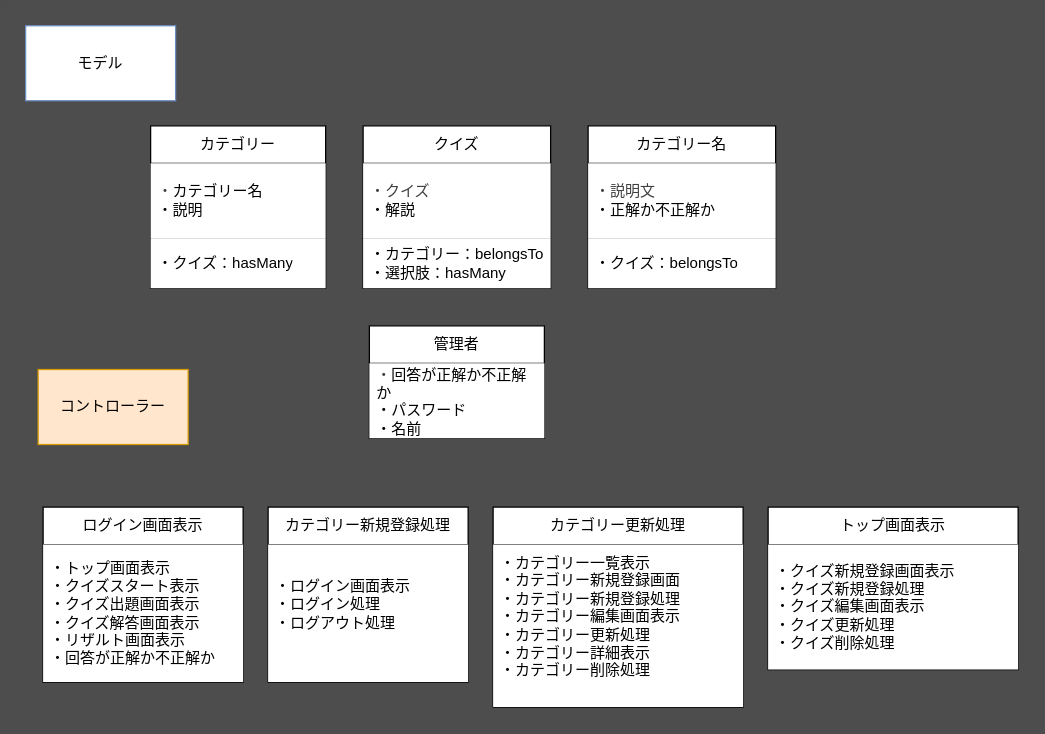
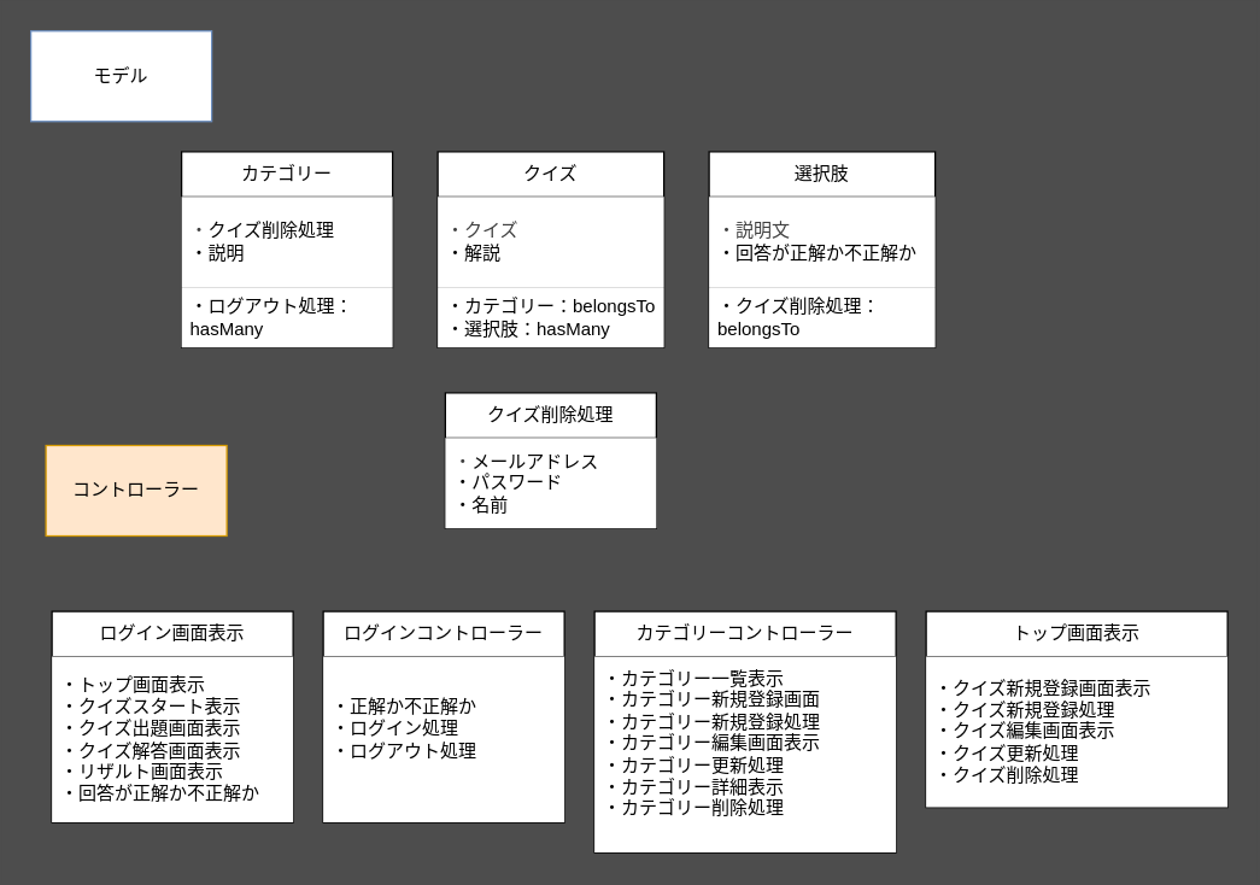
- <mxCell id="8" value="カテゴリー名" style="swimlane;fontStyle=0;childLayout=stackLayout;horizontal=1;startSize=30;horizontalStack=0;resizeParent=1;resizeParentMax=0;resizeLast=0;collapsible=1;marginBottom=0;whiteSpace=wrap;html=1;fillColor=#FFFFFF;" vertex="1" parent="1"><mxGeometry x="470" y="100" width="150" height="130" as="geometry" /></mxCell>
+ <mxCell id="8" value="選択肢" style="swimlane;fontStyle=0;childLayout=stackLayout;horizontal=1;startSize=30;horizontalStack=0;resizeParent=1;resizeParentMax=0;resizeLast=0;collapsible=1;marginBottom=0;whiteSpace=wrap;html=1;fillColor=#FFFFFF;" vertex="1" parent="1"><mxGeometry x="470" y="100" width="150" height="130" as="geometry" /></mxCell>
- <mxCell id="3" value="&lt;span style=&quot;color: rgb(63, 63, 63);&quot;&gt;・&lt;/span&gt;カテゴリー名&lt;div&gt;・説明&lt;/div&gt;" style="text;strokeColor=none;fillColor=default;align=left;verticalAlign=middle;spacingLeft=4;spacingRight=4;overflow=hidden;points=[[0,0.5],[1,0.5]];portConstraint=eastwest;rotatable=0;whiteSpace=wrap;html=1;" vertex="1" parent="2"><mxGeometry y="30" width="140" height="60" as="geometry" /></mxCell>
+ <mxCell id="3" value="&lt;span style=&quot;color: rgb(63, 63, 63);&quot;&gt;・&lt;/span&gt;クイズ削除処理&lt;div&gt;・説明&lt;/div&gt;" style="text;strokeColor=none;fillColor=default;align=left;verticalAlign=middle;spacingLeft=4;spacingRight=4;overflow=hidden;points=[[0,0.5],[1,0.5]];portConstraint=eastwest;rotatable=0;whiteSpace=wrap;html=1;" vertex="1" parent="2"><mxGeometry y="30" width="140" height="60" as="geometry" /></mxCell>
- <mxCell id="9" value="&lt;span style=&quot;color: rgb(63, 63, 63);&quot;&gt;・説明文&lt;/span&gt;&lt;div&gt;・正解か不正解か&lt;/div&gt;" style="text;strokeColor=none;fillColor=default;align=left;verticalAlign=middle;spacingLeft=4;spacingRight=4;overflow=hidden;points=[[0,0.5],[1,0.5]];portConstraint=eastwest;rotatable=0;whiteSpace=wrap;html=1;" vertex="1" parent="8"><mxGeometry y="30" width="150" height="60" as="geometry" /></mxCell>
+ <mxCell id="9" value="&lt;span style=&quot;color: rgb(63, 63, 63);&quot;&gt;・説明文&lt;/span&gt;&lt;div&gt;・回答が正解か不正解か&lt;/div&gt;" style="text;strokeColor=none;fillColor=default;align=left;verticalAlign=middle;spacingLeft=4;spacingRight=4;overflow=hidden;points=[[0,0.5],[1,0.5]];portConstraint=eastwest;rotatable=0;whiteSpace=wrap;html=1;" vertex="1" parent="8"><mxGeometry y="30" width="150" height="60" as="geometry" /></mxCell>
- <mxCell id="4" value="・クイズ：hasMany" style="text;strokeColor=none;fillColor=default;align=left;verticalAlign=middle;spacingLeft=4;spacingRight=4;overflow=hidden;points=[[0,0.5],[1,0.5]];portConstraint=eastwest;rotatable=0;whiteSpace=wrap;html=1;" vertex="1" parent="2"><mxGeometry y="90" width="140" height="40" as="geometry" /></mxCell>
+ <mxCell id="4" value="・ログアウト処理：hasMany" style="text;strokeColor=none;fillColor=default;align=left;verticalAlign=middle;spacingLeft=4;spacingRight=4;overflow=hidden;points=[[0,0.5],[1,0.5]];portConstraint=eastwest;rotatable=0;whiteSpace=wrap;html=1;" vertex="1" parent="2"><mxGeometry y="90" width="140" height="40" as="geometry" /></mxCell>
- <mxCell id="10" value="・クイズ：belongsTo" style="text;strokeColor=none;fillColor=default;align=left;verticalAlign=middle;spacingLeft=4;spacingRight=4;overflow=hidden;points=[[0,0.5],[1,0.5]];portConstraint=eastwest;rotatable=0;whiteSpace=wrap;html=1;" vertex="1" parent="8"><mxGeometry y="90" width="150" height="40" as="geometry" /></mxCell>
+ <mxCell id="10" value="・クイズ削除処理：belongsTo" style="text;strokeColor=none;fillColor=default;align=left;verticalAlign=middle;spacingLeft=4;spacingRight=4;overflow=hidden;points=[[0,0.5],[1,0.5]];portConstraint=eastwest;rotatable=0;whiteSpace=wrap;html=1;" vertex="1" parent="8"><mxGeometry y="90" width="150" height="40" as="geometry" /></mxCell>
- <mxCell id="11" value="管理者" style="swimlane;fontStyle=0;childLayout=stackLayout;horizontal=1;startSize=30;horizontalStack=0;resizeParent=1;resizeParentMax=0;resizeLast=0;collapsible=1;marginBottom=0;whiteSpace=wrap;html=1;fillColor=#FFFFFF;" vertex="1" parent="1"><mxGeometry x="295" y="260" width="140" height="90" as="geometry" /></mxCell>
+ <mxCell id="11" value="クイズ削除処理" style="swimlane;fontStyle=0;childLayout=stackLayout;horizontal=1;startSize=30;horizontalStack=0;resizeParent=1;resizeParentMax=0;resizeLast=0;collapsible=1;marginBottom=0;whiteSpace=wrap;html=1;fillColor=#FFFFFF;" vertex="1" parent="1"><mxGeometry x="295" y="260" width="140" height="90" as="geometry" /></mxCell>
- <mxCell id="12" value="&lt;span style=&quot;color: rgb(63, 63, 63);&quot;&gt;・&lt;/span&gt;&lt;span style=&quot;color: rgb(63, 63, 63);&quot;&gt;&lt;font color=&quot;#000000&quot;&gt;回答が正解か不正解か&lt;/font&gt;&lt;/span&gt;&lt;div&gt;&lt;span style=&quot;background-color: transparent;&quot;&gt;・パスワード&lt;/span&gt;&lt;div&gt;・名前&lt;/div&gt;&lt;/div&gt;" style="text;strokeColor=none;fillColor=default;align=left;verticalAlign=middle;spacingLeft=4;spacingRight=4;overflow=hidden;points=[[0,0.5],[1,0.5]];portConstraint=eastwest;rotatable=0;whiteSpace=wrap;html=1;" vertex="1" parent="11"><mxGeometry y="30" width="140" height="60" as="geometry" /></mxCell>
+ <mxCell id="12" value="&lt;span style=&quot;color: rgb(63, 63, 63);&quot;&gt;・&lt;/span&gt;&lt;span style=&quot;color: rgb(63, 63, 63);&quot;&gt;&lt;font color=&quot;#000000&quot;&gt;メールアドレス&lt;/font&gt;&lt;/span&gt;&lt;div&gt;&lt;span style=&quot;background-color: transparent;&quot;&gt;・パスワード&lt;/span&gt;&lt;div&gt;・名前&lt;/div&gt;&lt;/div&gt;" style="text;strokeColor=none;fillColor=default;align=left;verticalAlign=middle;spacingLeft=4;spacingRight=4;overflow=hidden;points=[[0,0.5],[1,0.5]];portConstraint=eastwest;rotatable=0;whiteSpace=wrap;html=1;" vertex="1" parent="11"><mxGeometry y="30" width="140" height="60" as="geometry" /></mxCell>
- <mxCell id="17" value="カテゴリー新規登録処理" style="swimlane;fontStyle=0;childLayout=stackLayout;horizontal=1;startSize=30;horizontalStack=0;resizeParent=1;resizeParentMax=0;resizeLast=0;collapsible=1;marginBottom=0;whiteSpace=wrap;html=1;fillColor=#FFFFFF;" vertex="1" parent="1"><mxGeometry x="214" y="405" width="160" height="140" as="geometry" /></mxCell>
+ <mxCell id="17" value="ログインコントローラー" style="swimlane;fontStyle=0;childLayout=stackLayout;horizontal=1;startSize=30;horizontalStack=0;resizeParent=1;resizeParentMax=0;resizeLast=0;collapsible=1;marginBottom=0;whiteSpace=wrap;html=1;fillColor=#FFFFFF;" vertex="1" parent="1"><mxGeometry x="214" y="405" width="160" height="140" as="geometry" /></mxCell>
- <mxCell id="19" value="カテゴリー更新処理" style="swimlane;fontStyle=0;childLayout=stackLayout;horizontal=1;startSize=30;horizontalStack=0;resizeParent=1;resizeParentMax=0;resizeLast=0;collapsible=1;marginBottom=0;whiteSpace=wrap;html=1;fillColor=#FFFFFF;" vertex="1" parent="1"><mxGeometry x="394" y="405" width="200" height="160" as="geometry" /></mxCell>
+ <mxCell id="19" value="カテゴリーコントローラー" style="swimlane;fontStyle=0;childLayout=stackLayout;horizontal=1;startSize=30;horizontalStack=0;resizeParent=1;resizeParentMax=0;resizeLast=0;collapsible=1;marginBottom=0;whiteSpace=wrap;html=1;fillColor=#FFFFFF;" vertex="1" parent="1"><mxGeometry x="394" y="405" width="200" height="160" as="geometry" /></mxCell>
- <mxCell id="18" value="&lt;div&gt;・&lt;span style=&quot;color: rgb(0, 0, 0); background-color: transparent;&quot;&gt;ログイン画面表示&lt;/span&gt;&lt;/div&gt;・ログイン処理&lt;div&gt;&lt;span style=&quot;background-color: transparent;&quot;&gt;・ログアウト処理&lt;/span&gt;&lt;div&gt;&lt;br&gt;&lt;/div&gt;&lt;/div&gt;" style="text;strokeColor=none;fillColor=default;align=left;verticalAlign=middle;spacingLeft=4;spacingRight=4;overflow=hidden;points=[[0,0.5],[1,0.5]];portConstraint=eastwest;rotatable=0;whiteSpace=wrap;html=1;" vertex="1" parent="17"><mxGeometry y="30" width="160" height="110" as="geometry" /></mxCell>
+ <mxCell id="18" value="&lt;div&gt;・&lt;span style=&quot;color: rgb(0, 0, 0); background-color: transparent;&quot;&gt;正解か不正解か&lt;/span&gt;&lt;/div&gt;・ログイン処理&lt;div&gt;&lt;span style=&quot;background-color: transparent;&quot;&gt;・ログアウト処理&lt;/span&gt;&lt;div&gt;&lt;br&gt;&lt;/div&gt;&lt;/div&gt;" style="text;strokeColor=none;fillColor=default;align=left;verticalAlign=middle;spacingLeft=4;spacingRight=4;overflow=hidden;points=[[0,0.5],[1,0.5]];portConstraint=eastwest;rotatable=0;whiteSpace=wrap;html=1;" vertex="1" parent="17"><mxGeometry y="30" width="160" height="110" as="geometry" /></mxCell>
